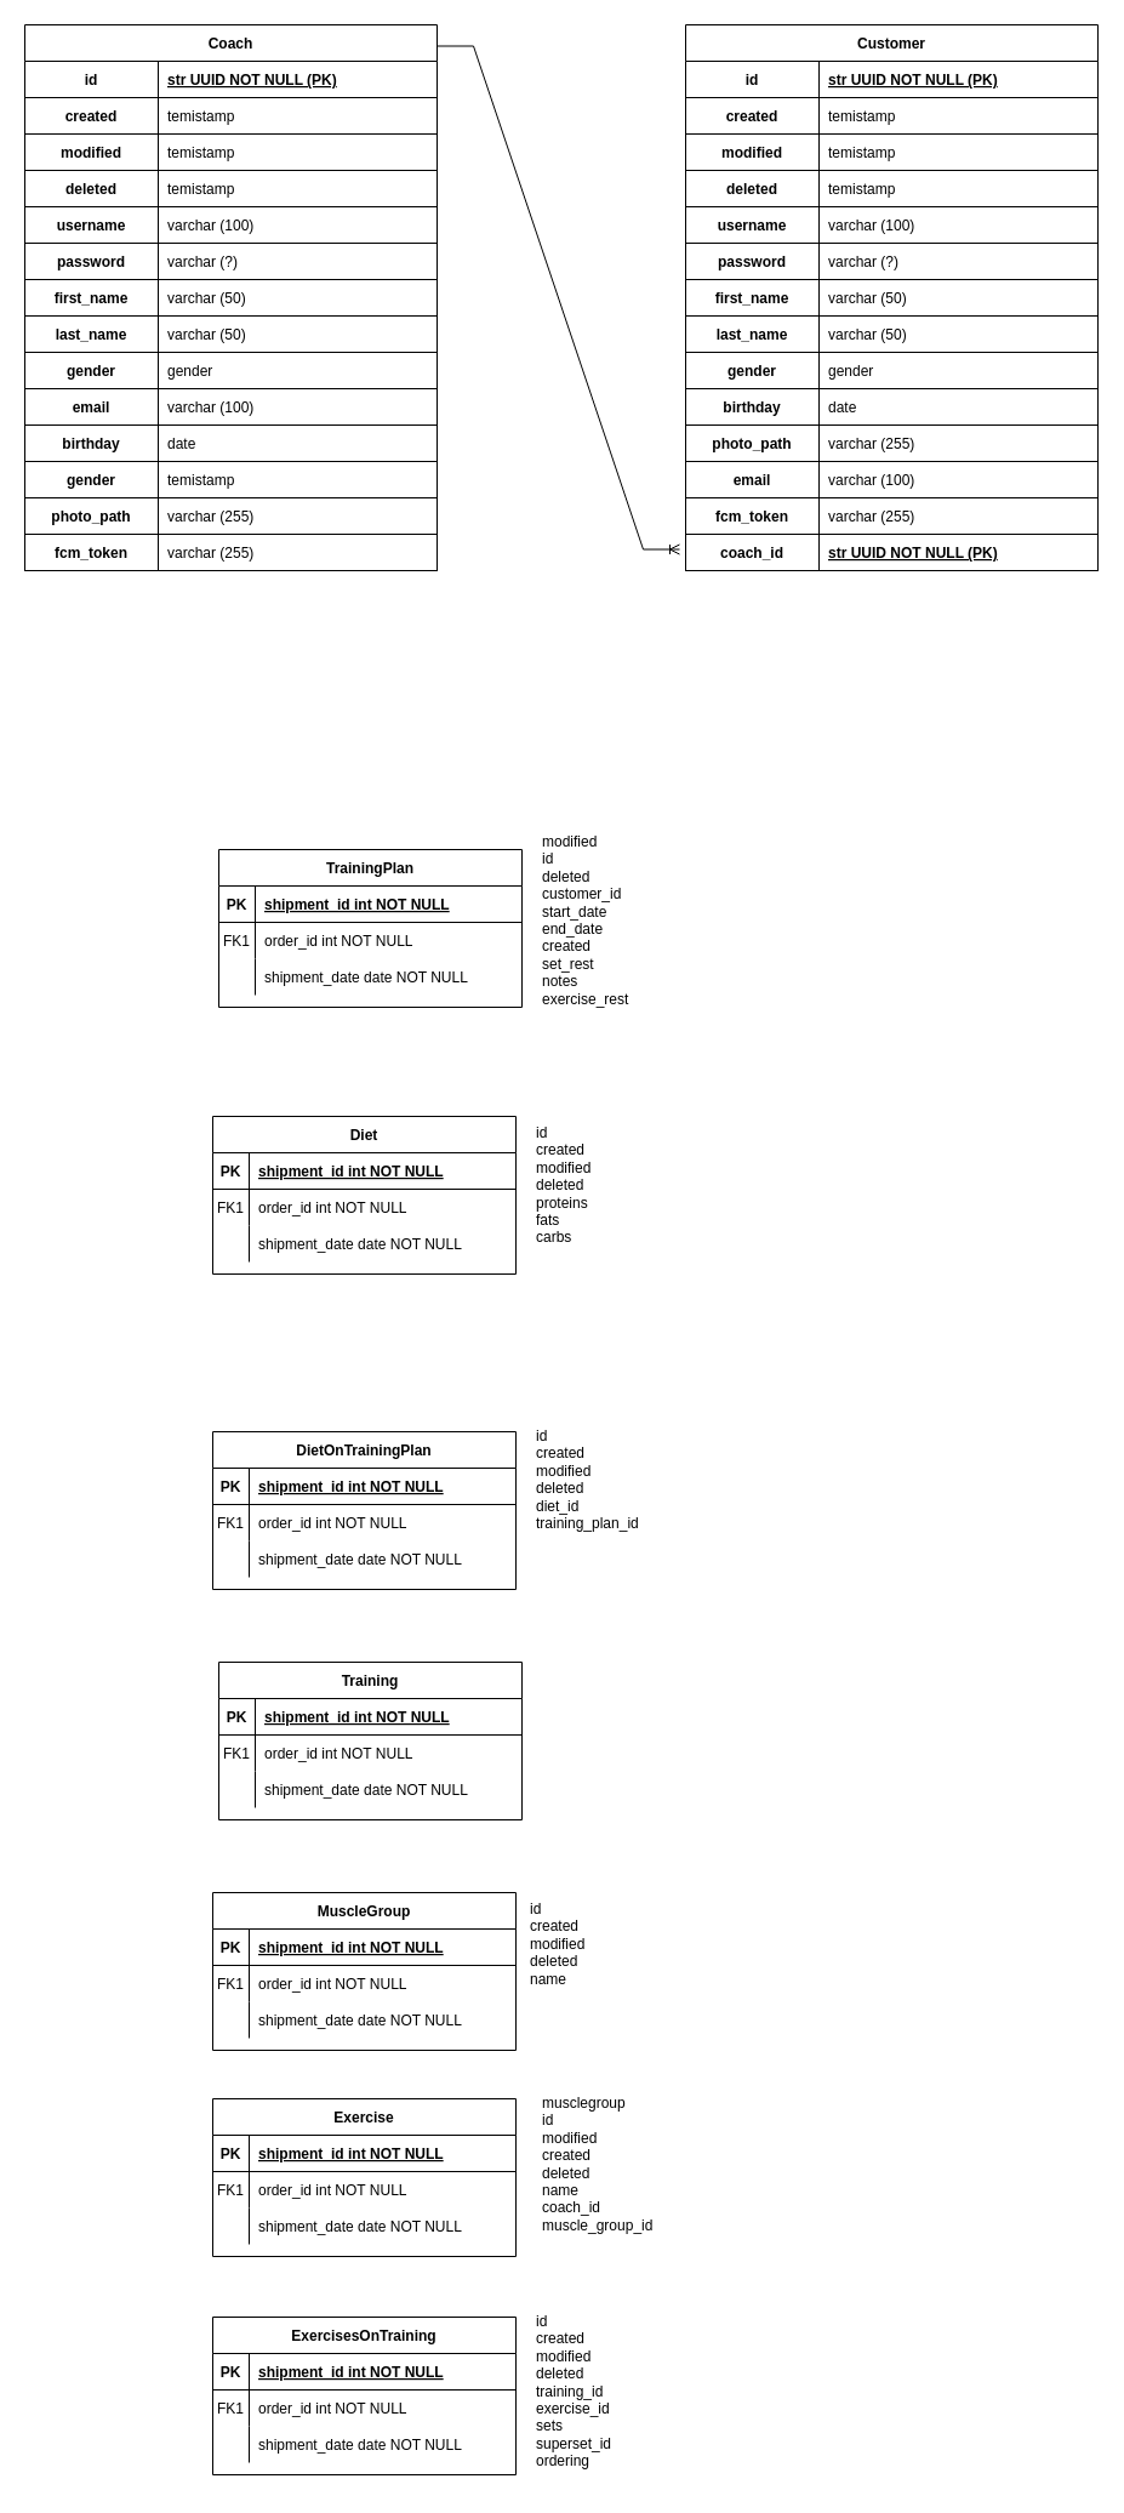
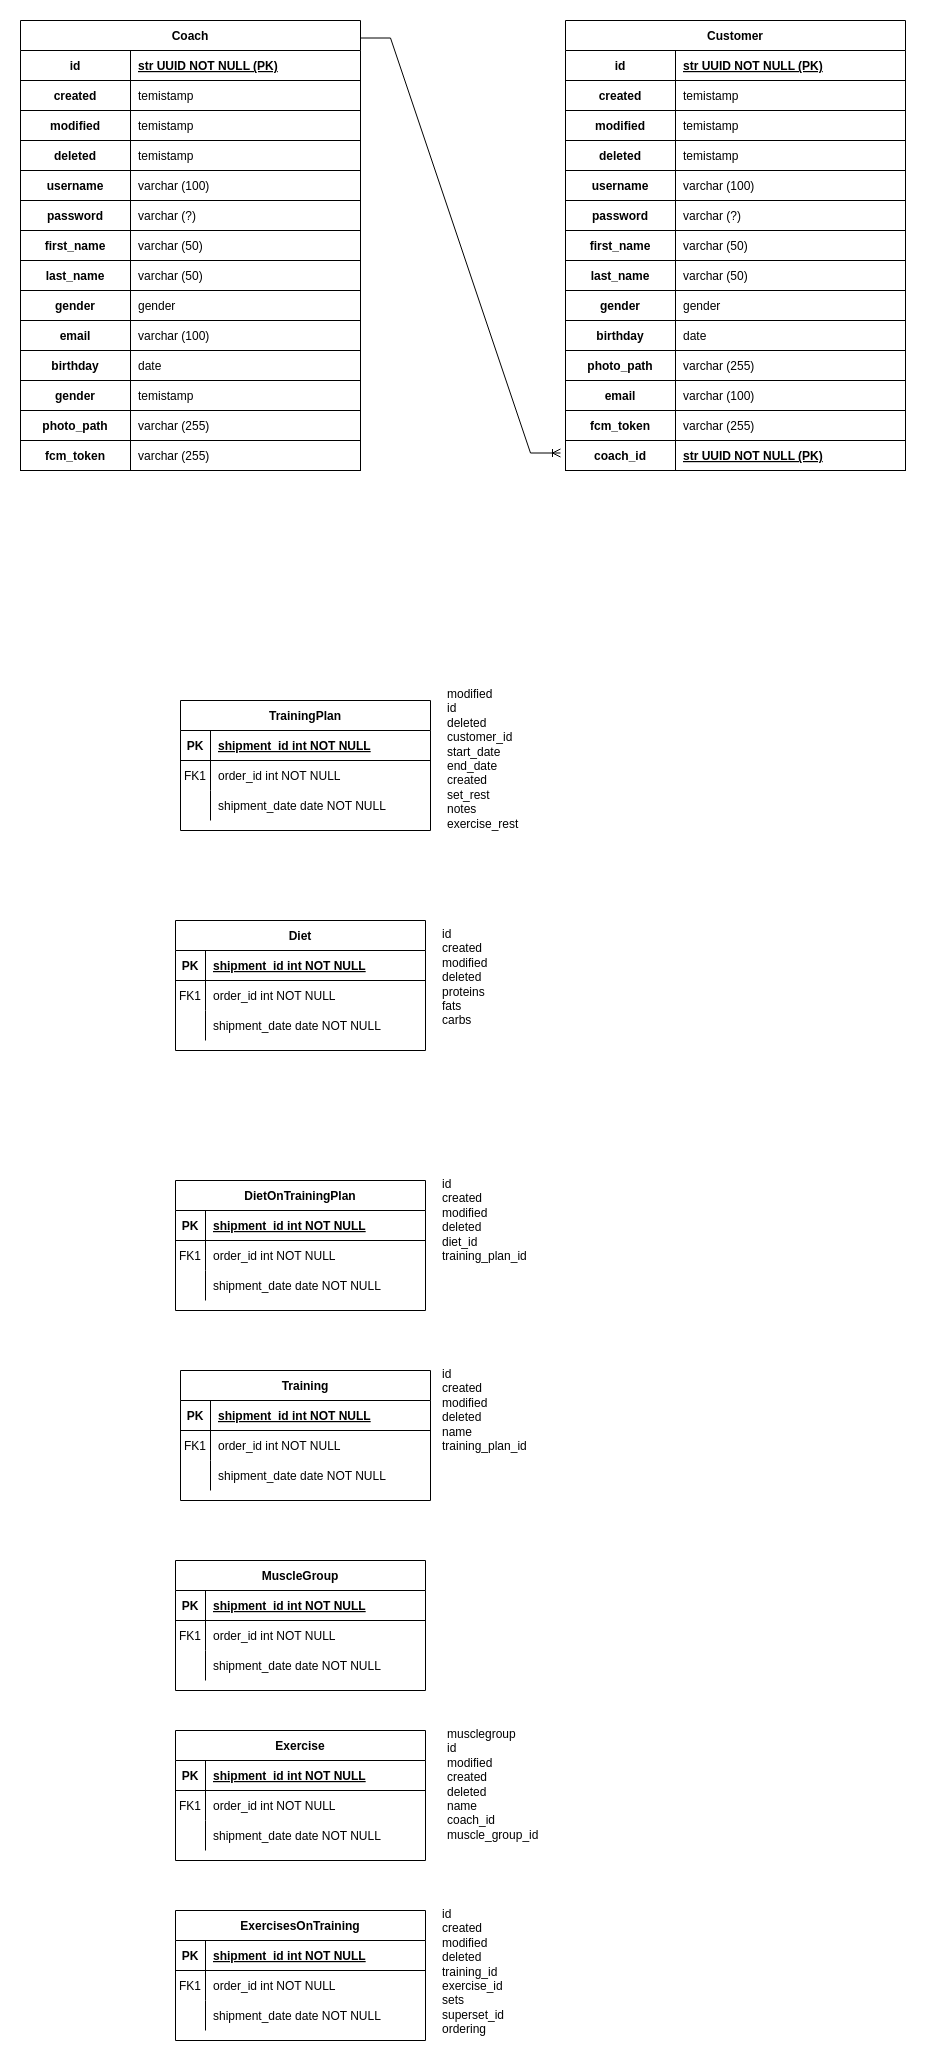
+ <mxCell id="88" value="id&#10;created&#10;modified&#10;deleted&#10;name&#10;training_plan_id" style="text;whiteSpace=wrap;" vertex="1" parent="1"><mxGeometry x="440" y="1360" width="120" height="110" as="geometry" /></mxCell>
- <mxCell id="99" value="id&#10;created&#10;modified&#10;deleted&#10;name" style="text;whiteSpace=wrap;" vertex="1" parent="1"><mxGeometry x="435" y="1560" width="80" height="100" as="geometry" /></mxCell>
